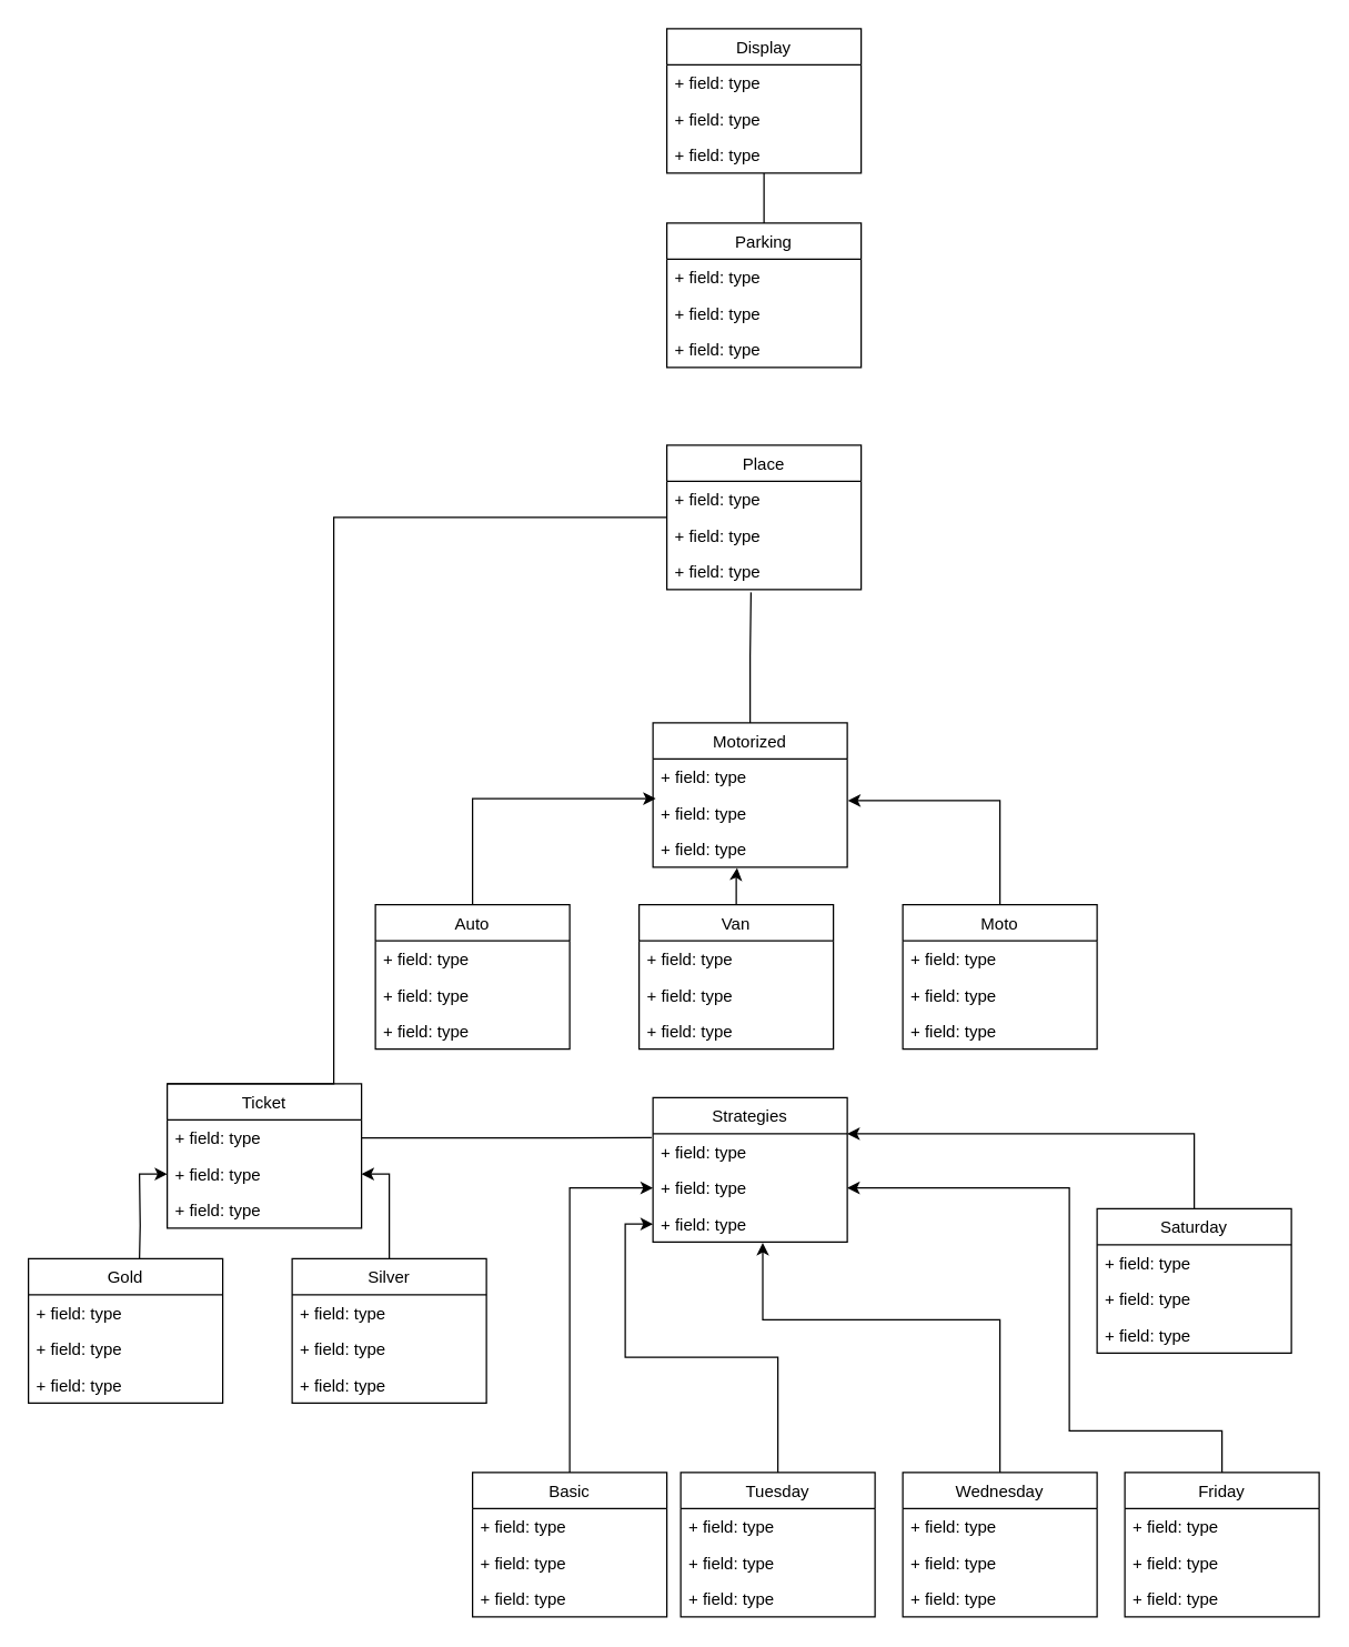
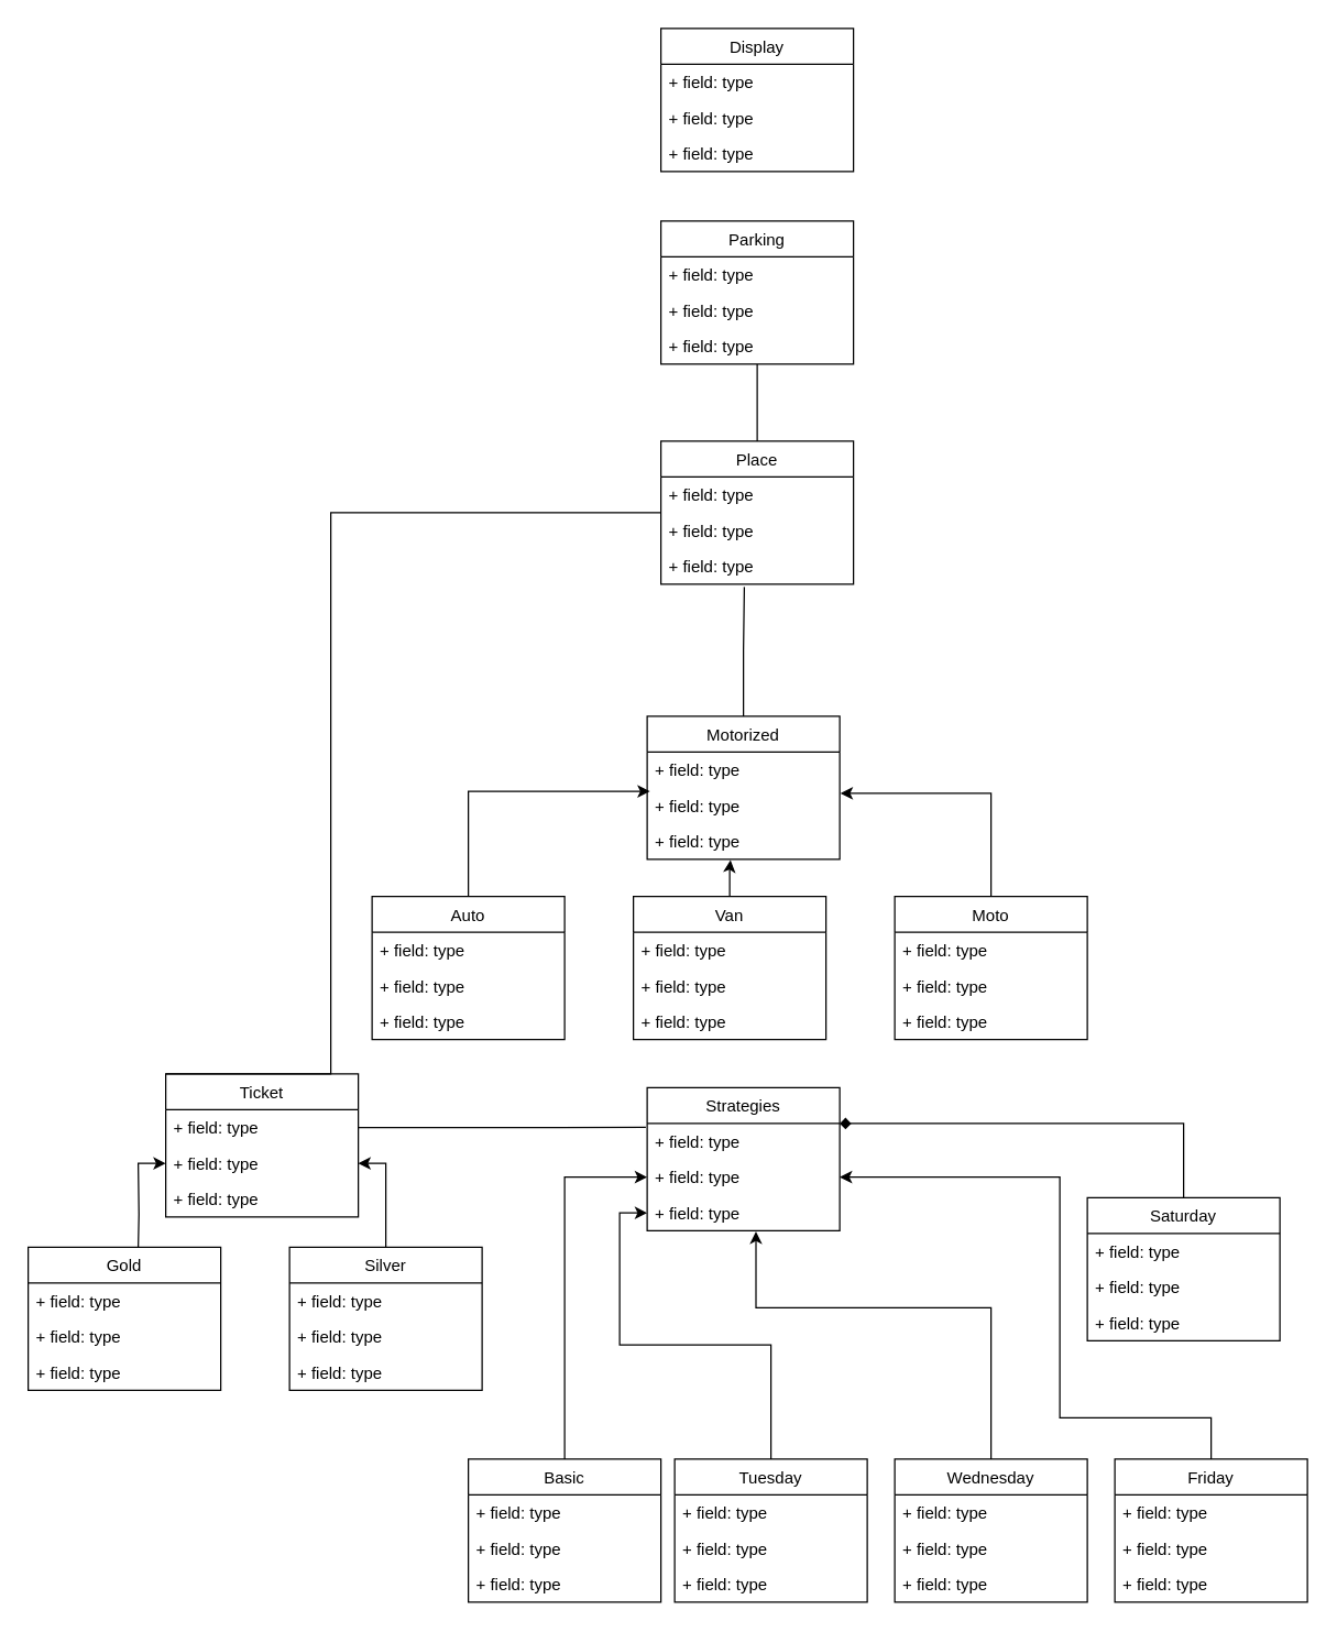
- <mxCell id="2" style="edgeStyle=orthogonalEdgeStyle;rounded=0;orthogonalLoop=1;jettySize=auto;html=1;entryX=0.5;entryY=0;entryDx=0;entryDy=0;endArrow=none;endFill=0;" edge="1" parent="1" source="3" target="8"><mxGeometry relative="1" as="geometry" /></mxCell>
+ <mxCell id="7" style="edgeStyle=orthogonalEdgeStyle;rounded=0;orthogonalLoop=1;jettySize=auto;html=1;entryX=0.5;entryY=0;entryDx=0;entryDy=0;endArrow=none;endFill=0;" edge="1" parent="1" source="8" target="13"><mxGeometry relative="1" as="geometry" /></mxCell>
- <mxCell id="55" style="edgeStyle=orthogonalEdgeStyle;rounded=0;orthogonalLoop=1;jettySize=auto;html=1;entryX=1;entryY=0.25;entryDx=0;entryDy=0;" edge="1" parent="1" source="56" target="37"><mxGeometry relative="1" as="geometry"><Array as="points"><mxPoint x="860" y="816" /></Array></mxGeometry></mxCell>
+ <mxCell id="55" style="edgeStyle=orthogonalEdgeStyle;rounded=0;orthogonalLoop=1;jettySize=auto;html=1;entryX=1;entryY=0.25;entryDx=0;entryDy=0;endArrow=diamond;" edge="1" parent="1" source="56" target="37"><mxGeometry relative="1" as="geometry"><Array as="points"><mxPoint x="860" y="816" /></Array></mxGeometry></mxCell>
